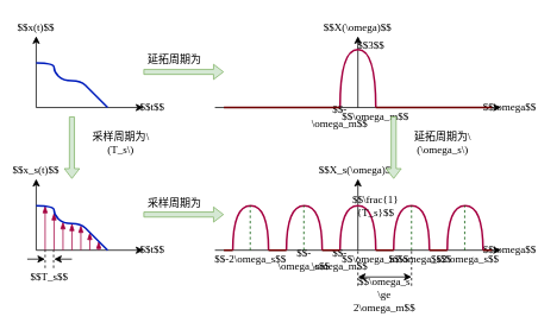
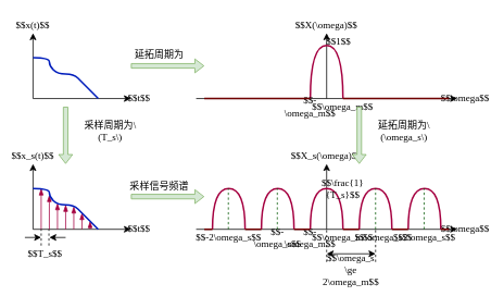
- <mxCell id="58" value="$$3$$" style="text;html=1;strokeColor=none;fillColor=none;align=center;verticalAlign=middle;whiteSpace=wrap;rounded=0;fontFamily=Verdana;" parent="1" vertex="1"><mxGeometry x="410" y="40" width="10" height="20" as="geometry" /></mxCell>
+ <mxCell id="58" value="$$1$$" style="text;html=1;strokeColor=none;fillColor=none;align=center;verticalAlign=middle;whiteSpace=wrap;rounded=0;fontFamily=Verdana;" parent="1" vertex="1"><mxGeometry x="410" y="40" width="10" height="20" as="geometry" /></mxCell>
- <mxCell id="53" value="采样周期为" style="text;html=1;strokeColor=none;fillColor=none;align=center;verticalAlign=middle;whiteSpace=wrap;rounded=0;fontFamily=Verdana;" parent="1" vertex="1"><mxGeometry x="150" y="217" width="90" height="20" as="geometry" /></mxCell>
+ <mxCell id="53" value="采样信号频谱" style="text;html=1;strokeColor=none;fillColor=none;align=center;verticalAlign=middle;whiteSpace=wrap;rounded=0;fontFamily=Verdana;" parent="1" vertex="1"><mxGeometry x="150" y="217" width="90" height="20" as="geometry" /></mxCell>
